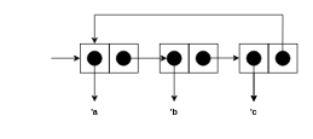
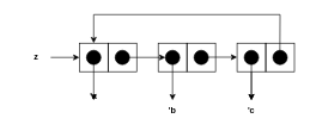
+ <mxCell id="9" value="&lt;b&gt;z&lt;/b&gt;" style="text;html=1;strokeColor=none;fillColor=none;align=center;verticalAlign=middle;whiteSpace=wrap;rounded=0;" vertex="1" parent="2"><mxGeometry y="5" width="60" height="30" as="geometry" /></mxCell>
- <mxCell id="11" value="&lt;b&gt;'a&lt;/b&gt;" style="text;html=1;strokeColor=none;fillColor=none;align=center;verticalAlign=middle;whiteSpace=wrap;rounded=0;" vertex="1" parent="2"><mxGeometry x="80" y="80" width="60" height="30" as="geometry" /></mxCell>
+ <mxCell id="11" value="&lt;b&gt;'a&lt;/b&gt;" style="text;html=1;strokeColor=none;fillColor=none;align=center;verticalAlign=middle;whiteSpace=wrap;rounded=0;" vertex="1" parent="2"><mxGeometry x="80" y="60" width="60" height="30" as="geometry" /></mxCell>
